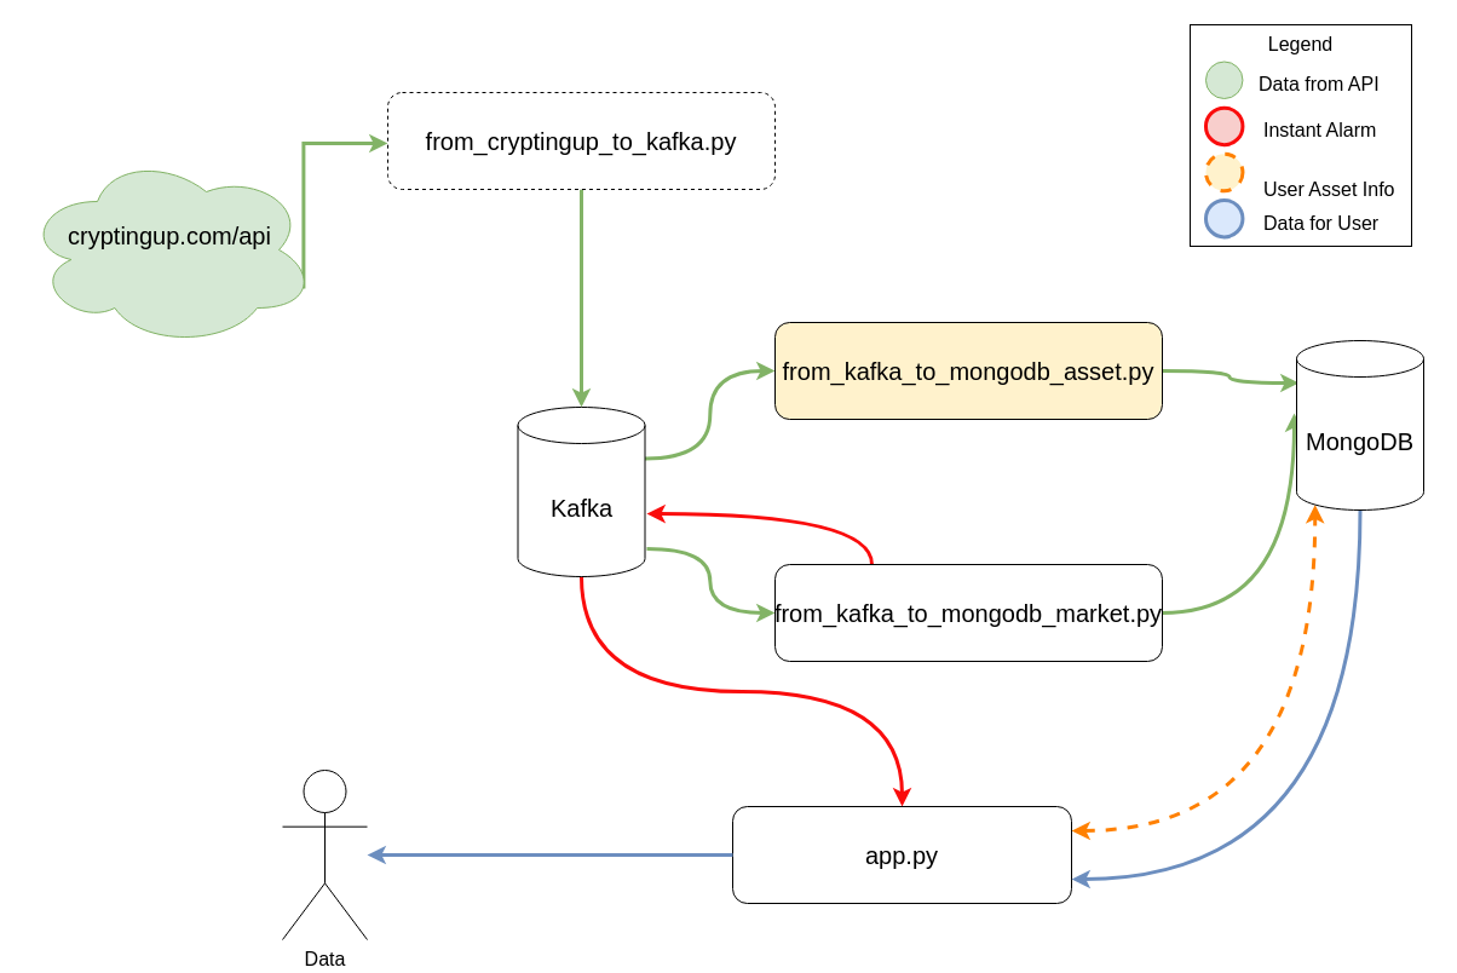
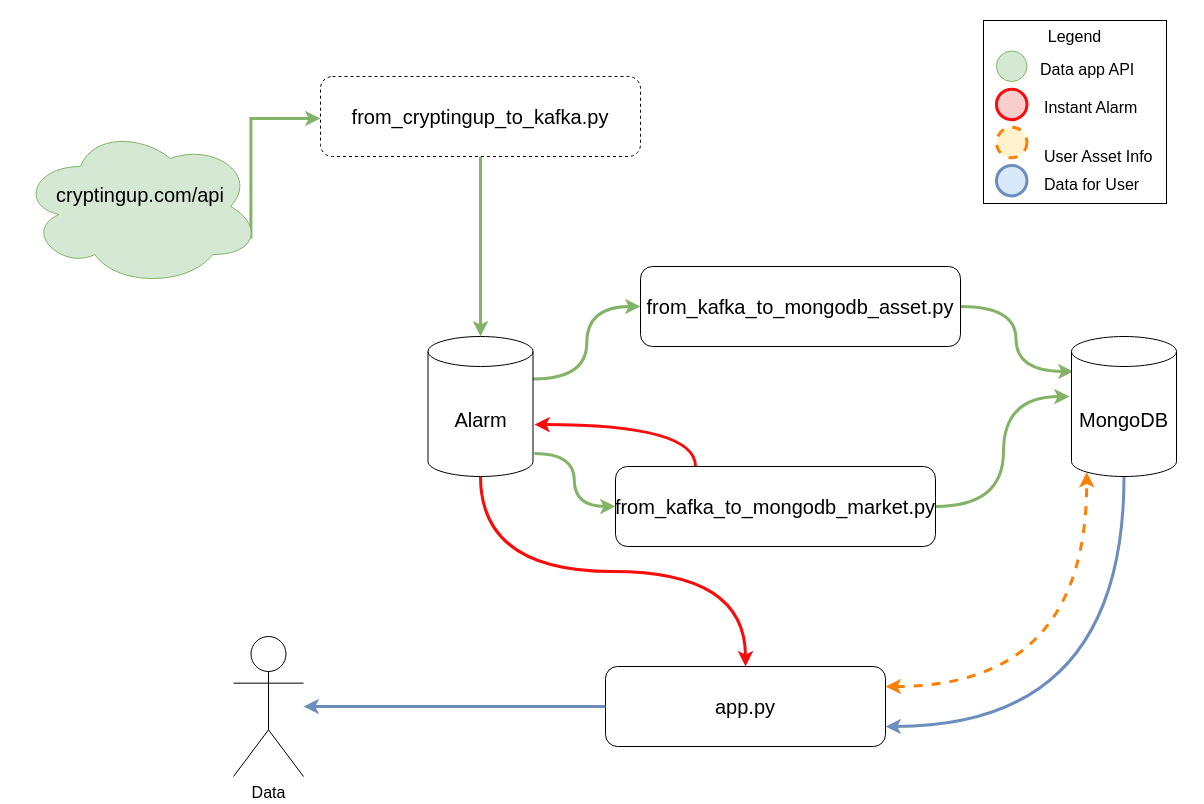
- <mxCell id="22" value="Data from API" style="text;html=1;align=left;verticalAlign=middle;resizable=0;points=[];autosize=1;strokeColor=none;fillColor=none;fontSize=16;" parent="19" vertex="1"><mxGeometry x="54.9" y="39.312" width="120" height="20" as="geometry" /></mxCell>
+ <mxCell id="22" value="Data app API" style="text;html=1;align=left;verticalAlign=middle;resizable=0;points=[];autosize=1;strokeColor=none;fillColor=none;fontSize=16;" parent="19" vertex="1"><mxGeometry x="54.9" y="39.312" width="120" height="20" as="geometry" /></mxCell>
- <mxCell id="11" value="from_kafka_to_mongodb_asset.py" style="rounded=1;whiteSpace=wrap;html=1;fontSize=20;fillColor=#fff2cc;" parent="1" vertex="1"><mxGeometry x="640" y="266" width="320" height="80" as="geometry" /></mxCell>
+ <mxCell id="11" value="from_kafka_to_mongodb_asset.py" style="rounded=1;whiteSpace=wrap;html=1;fontSize=20;" parent="1" vertex="1"><mxGeometry x="640" y="266" width="320" height="80" as="geometry" /></mxCell>
- <mxCell id="18" value="MongoDB" style="shape=cylinder3;whiteSpace=wrap;html=1;boundedLbl=1;backgroundOutline=1;size=15;fontSize=20;aspect=fixed;" parent="1" vertex="1"><mxGeometry x="1071" y="281" width="105" height="140" as="geometry" /></mxCell>
+ <mxCell id="18" value="MongoDB" style="shape=cylinder3;whiteSpace=wrap;html=1;boundedLbl=1;backgroundOutline=1;size=15;fontSize=20;aspect=fixed;" parent="1" vertex="1"><mxGeometry x="1071" y="336" width="105" height="140" as="geometry" /></mxCell>
- <mxCell id="9" value="Kafka" style="shape=cylinder3;whiteSpace=wrap;html=1;boundedLbl=1;backgroundOutline=1;size=15;fontSize=20;aspect=fixed;" parent="1" vertex="1"><mxGeometry x="427.5" y="336" width="105" height="140" as="geometry" /></mxCell>
+ <mxCell id="9" value="Alarm" style="shape=cylinder3;whiteSpace=wrap;html=1;boundedLbl=1;backgroundOutline=1;size=15;fontSize=20;aspect=fixed;" parent="1" vertex="1"><mxGeometry x="427.5" y="336" width="105" height="140" as="geometry" /></mxCell>
- <mxCell id="14" value="from_kafka_to_mongodb_market.py" style="rounded=1;whiteSpace=wrap;html=1;fontSize=20;" parent="1" vertex="1"><mxGeometry x="640" y="466" width="320" height="80" as="geometry" /></mxCell>
+ <mxCell id="14" value="from_kafka_to_mongodb_market.py" style="rounded=1;whiteSpace=wrap;html=1;fontSize=20;" parent="1" vertex="1"><mxGeometry x="615" y="466" width="320" height="80" as="geometry" /></mxCell>
